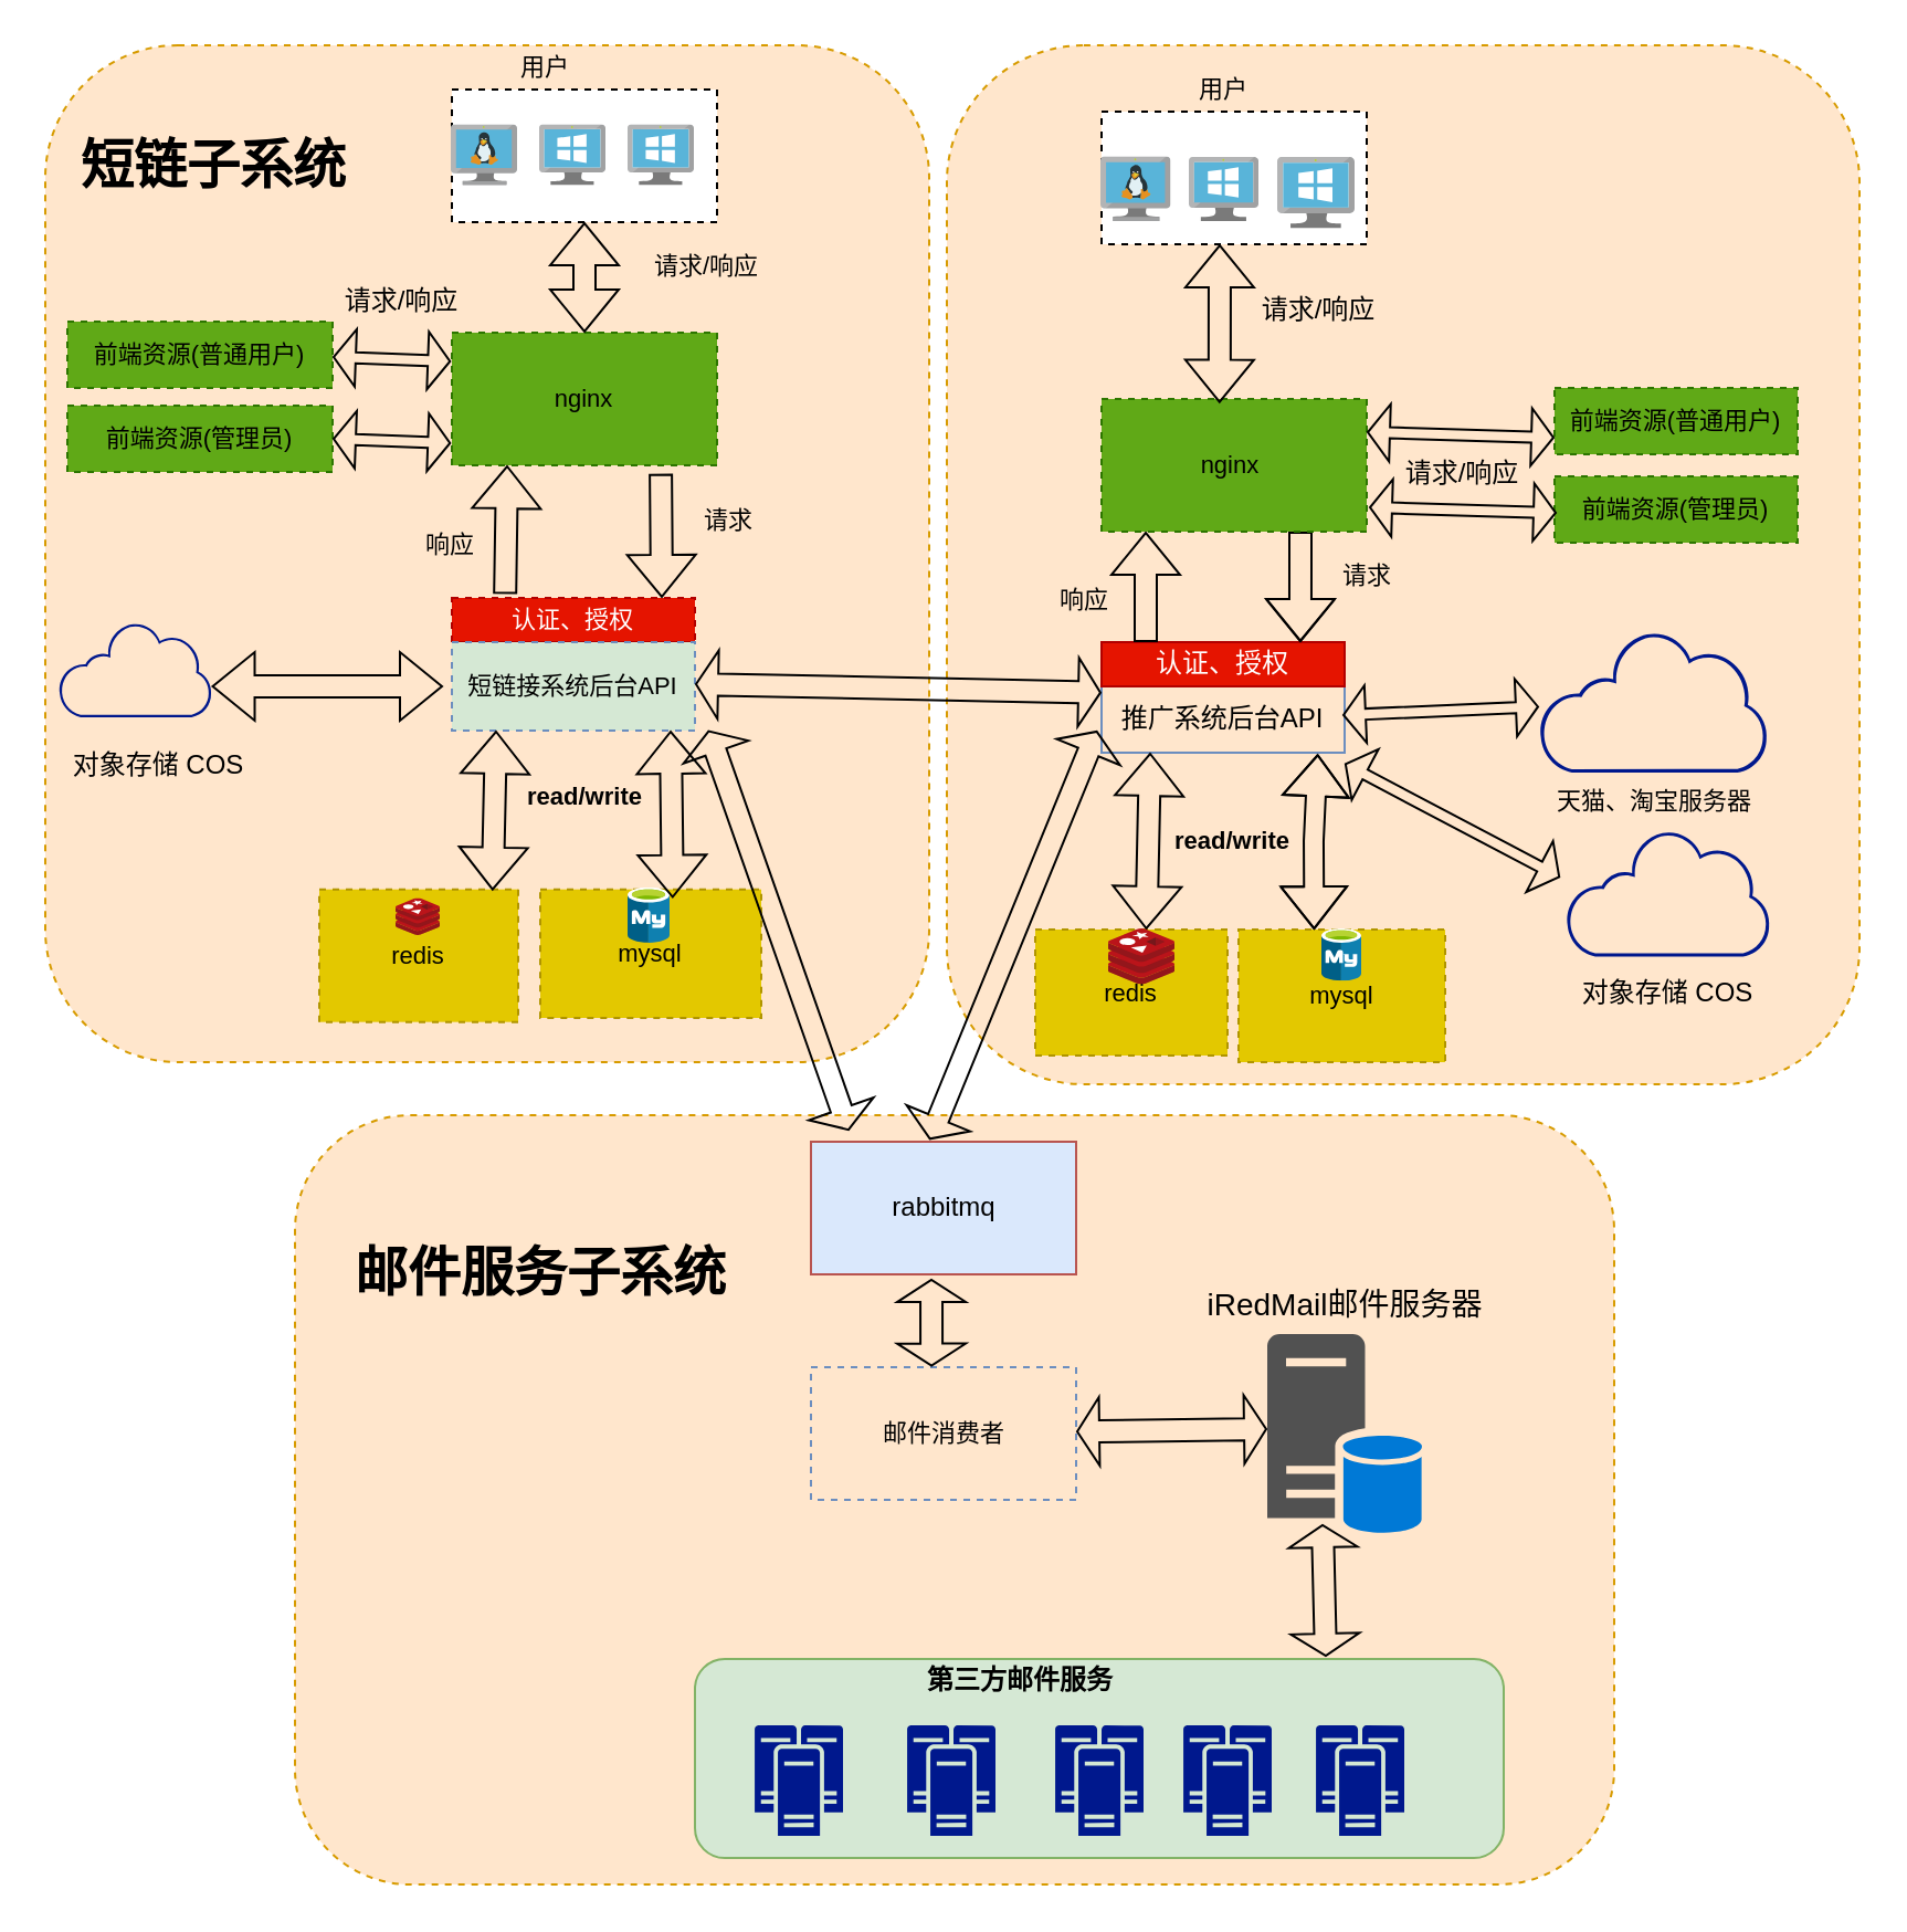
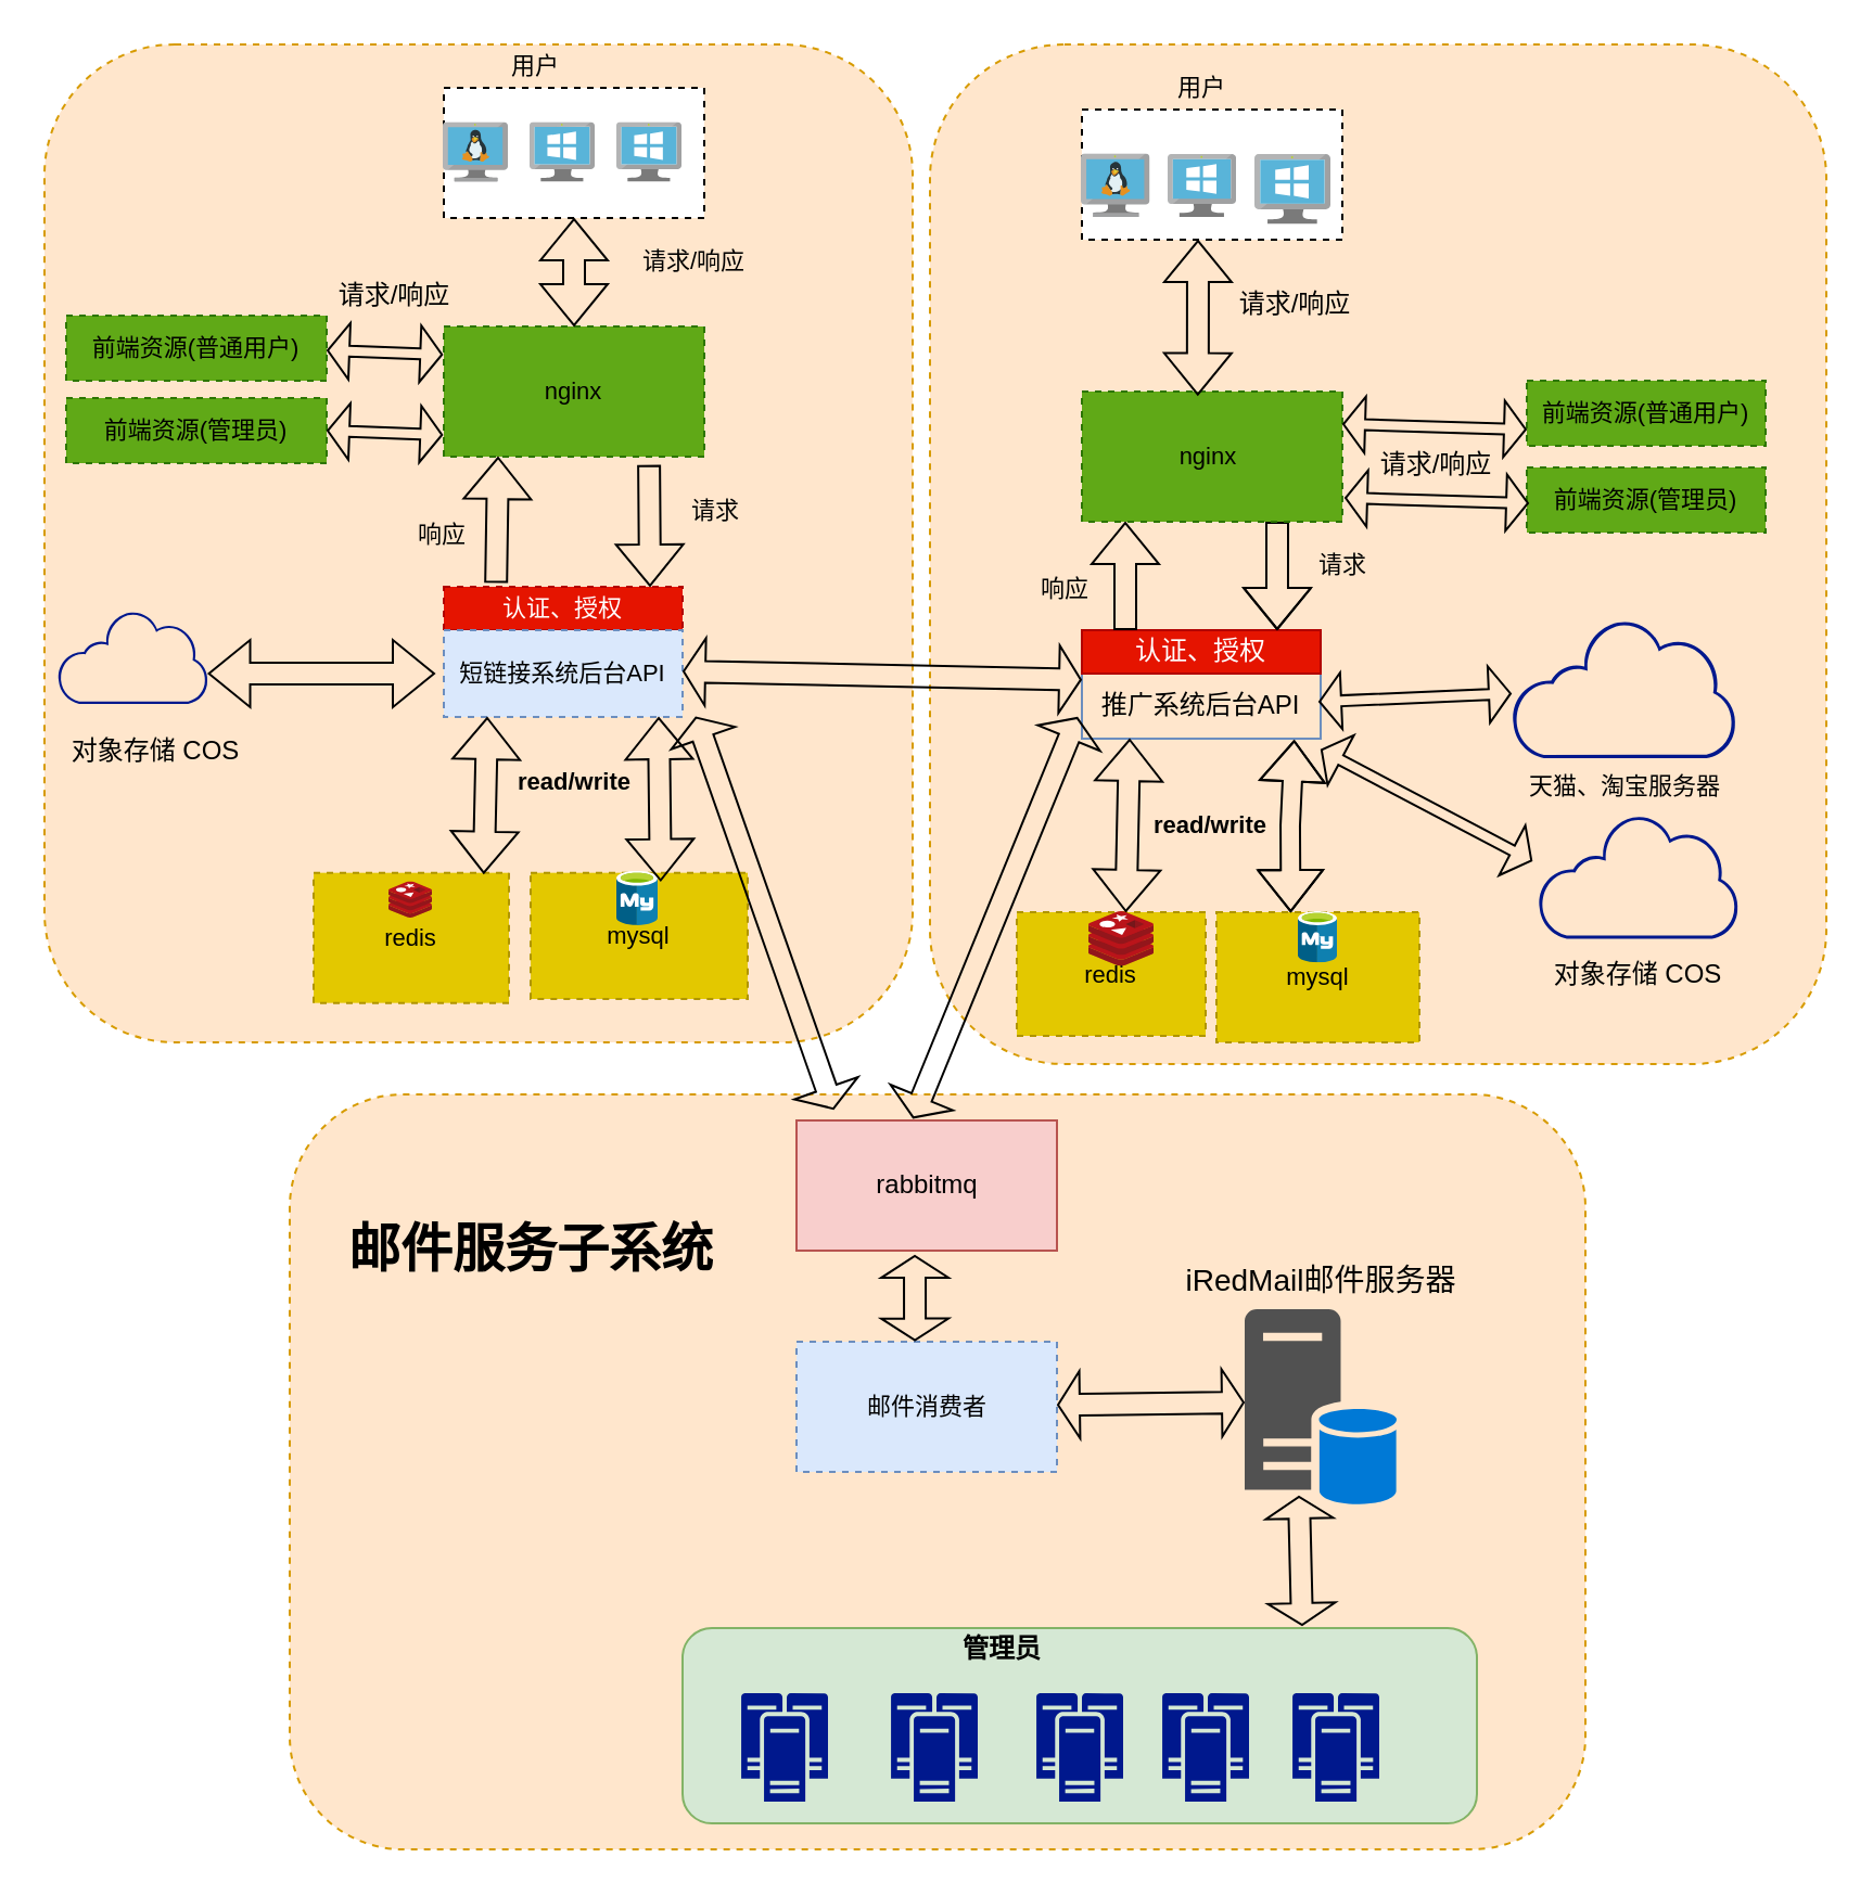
- <mxCell id="60" value="短链子系统" style="text;html=1;align=center;verticalAlign=middle;resizable=0;points=[];autosize=1;strokeColor=none;fillColor=none;fontStyle=1;fontSize=24;" vertex="1" parent="1"><mxGeometry x="31" y="58" width="130" height="33" as="geometry" /></mxCell>
- <mxCell id="4" value="短链接系统后台API" style="rounded=0;whiteSpace=wrap;html=1;dashed=1;fontFamily=Helvetica;fontSize=11;fillColor=#d5e8d4;strokeColor=#6c8ebf;" vertex="1" parent="1"><mxGeometry x="204" y="290" width="110" height="40" as="geometry" /></mxCell>
+ <mxCell id="4" value="短链接系统后台API" style="rounded=0;whiteSpace=wrap;html=1;dashed=1;fontFamily=Helvetica;fontSize=11;fillColor=#dae8fc;strokeColor=#6c8ebf;" vertex="1" parent="1"><mxGeometry x="204" y="290" width="110" height="40" as="geometry" /></mxCell>
- <mxCell id="65" value="rabbitmq" style="rounded=0;whiteSpace=wrap;html=1;fillColor=#dae8fc;strokeColor=#b85450;" vertex="1" parent="1"><mxGeometry x="366.5" y="516" width="120" height="60" as="geometry" /></mxCell>
+ <mxCell id="65" value="rabbitmq" style="rounded=0;whiteSpace=wrap;html=1;fillColor=#f8cecc;strokeColor=#b85450;" vertex="1" parent="1"><mxGeometry x="366.5" y="516" width="120" height="60" as="geometry" /></mxCell>
- <mxCell id="71" value="邮件消费者" style="rounded=0;whiteSpace=wrap;html=1;dashed=1;fontFamily=Helvetica;fontSize=11;fillColor=#ffe6cc;strokeColor=#6c8ebf;" vertex="1" parent="1"><mxGeometry x="366.5" y="618" width="120" height="60" as="geometry" /></mxCell>
+ <mxCell id="71" value="邮件消费者" style="rounded=0;whiteSpace=wrap;html=1;dashed=1;fontFamily=Helvetica;fontSize=11;fillColor=#dae8fc;strokeColor=#6c8ebf;" vertex="1" parent="1"><mxGeometry x="366.5" y="618" width="120" height="60" as="geometry" /></mxCell>
- <mxCell id="79" value="&lt;b&gt;第三方邮件服务&lt;/b&gt;" style="text;html=1;align=center;verticalAlign=middle;resizable=0;points=[];autosize=1;strokeColor=none;fillColor=none;" vertex="1" parent="1"><mxGeometry x="411" y="750" width="100" height="20" as="geometry" /></mxCell>
+ <mxCell id="79" value="&lt;b&gt;管理员&lt;/b&gt;" style="text;html=1;align=center;verticalAlign=middle;resizable=0;points=[];autosize=1;strokeColor=none;fillColor=none;" vertex="1" parent="1"><mxGeometry x="411" y="750" width="100" height="20" as="geometry" /></mxCell>
